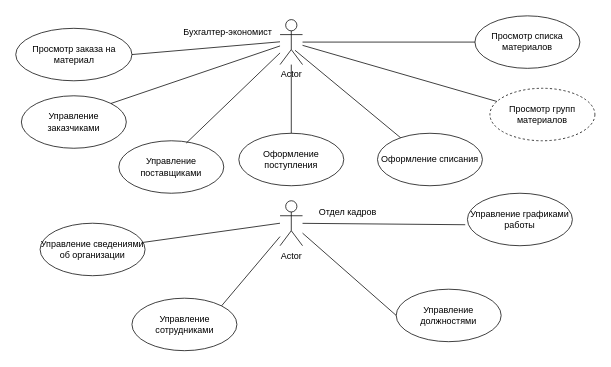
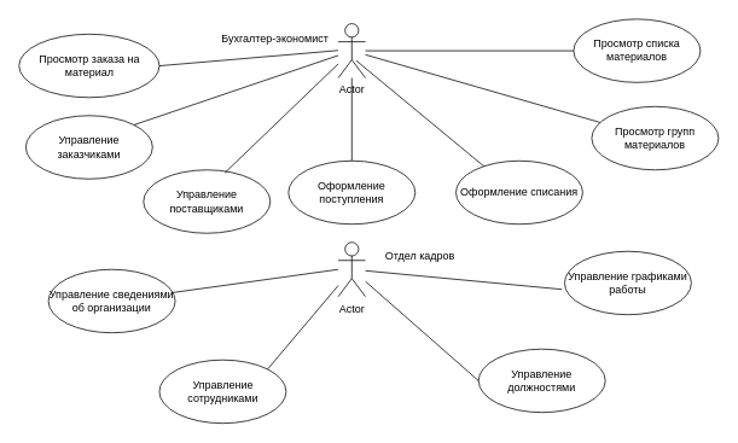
- <mxCell id="7" value="&lt;div&gt;Просмотр групп материалов &lt;br&gt;&lt;/div&gt;" style="ellipse;whiteSpace=wrap;html=1;dashed=1;" vertex="1" parent="1"><mxGeometry x="653" y="117" width="140" height="70" as="geometry" /></mxCell>
+ <mxCell id="7" value="&lt;div&gt;Просмотр групп материалов &lt;br&gt;&lt;/div&gt;" style="ellipse;whiteSpace=wrap;html=1;" vertex="1" parent="1"><mxGeometry x="653" y="117" width="140" height="70" as="geometry" /></mxCell>
- <mxCell id="10" value="Управление графиками работы" style="ellipse;whiteSpace=wrap;html=1;" vertex="1" parent="1"><mxGeometry x="623" y="257" width="140" height="70" as="geometry" /></mxCell>
+ <mxCell id="10" value="Управление графиками работы" style="ellipse;whiteSpace=wrap;html=1;" vertex="1" parent="1"><mxGeometry x="623" y="277" width="140" height="70" as="geometry" /></mxCell>
